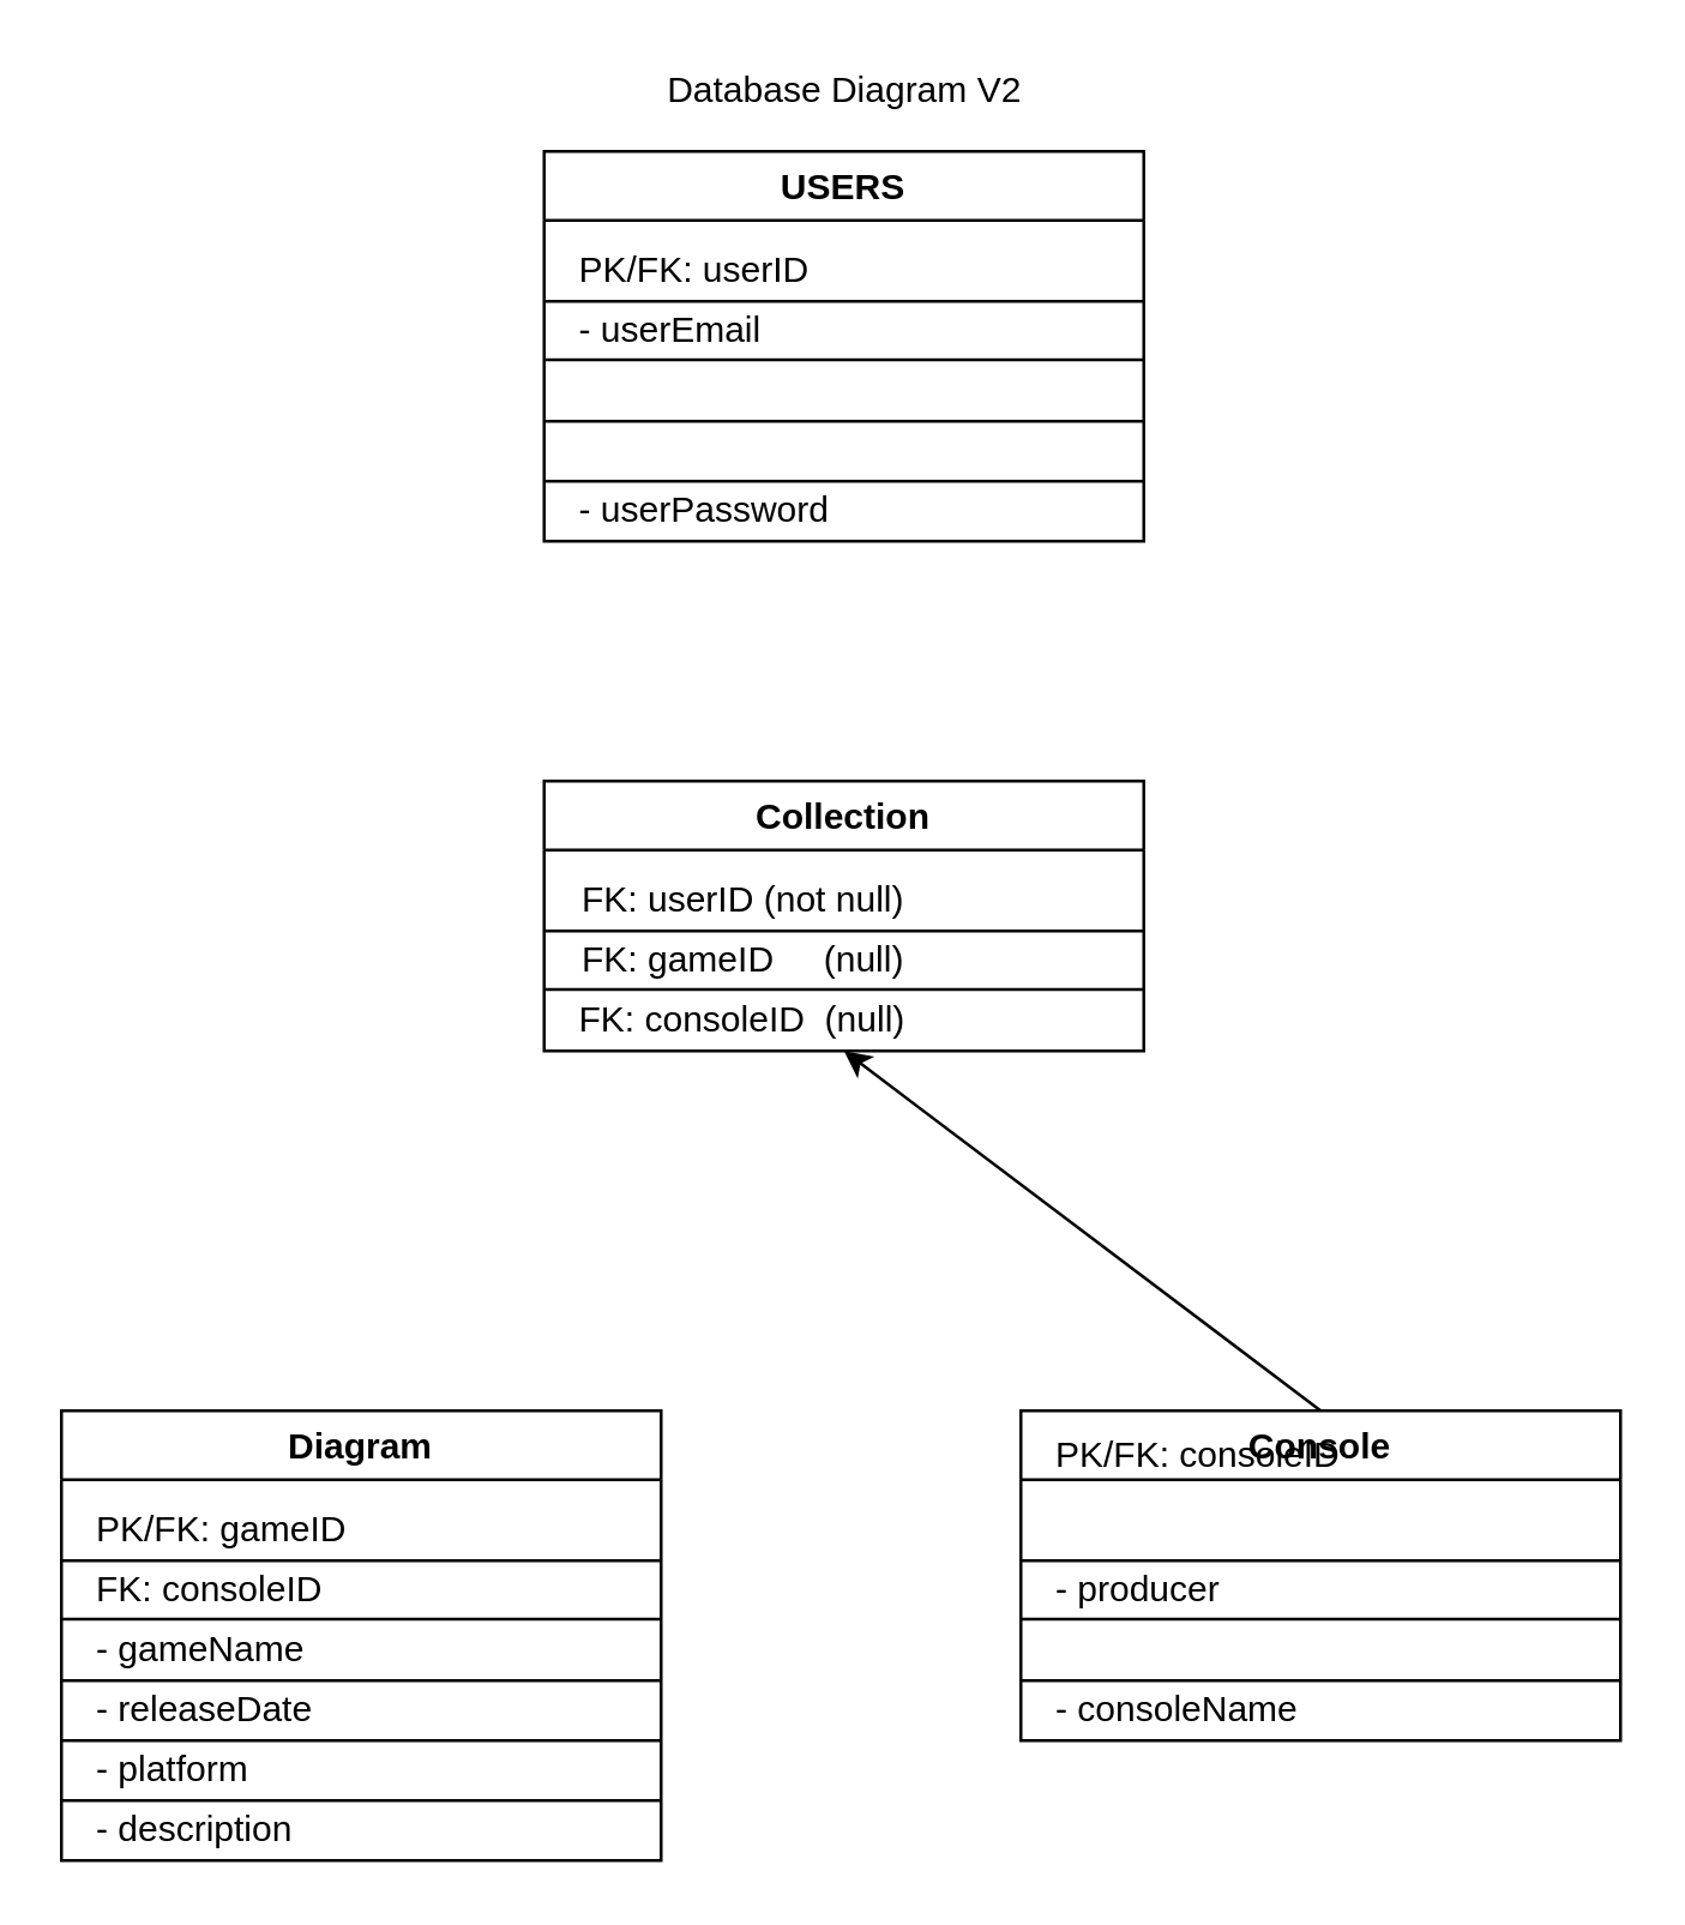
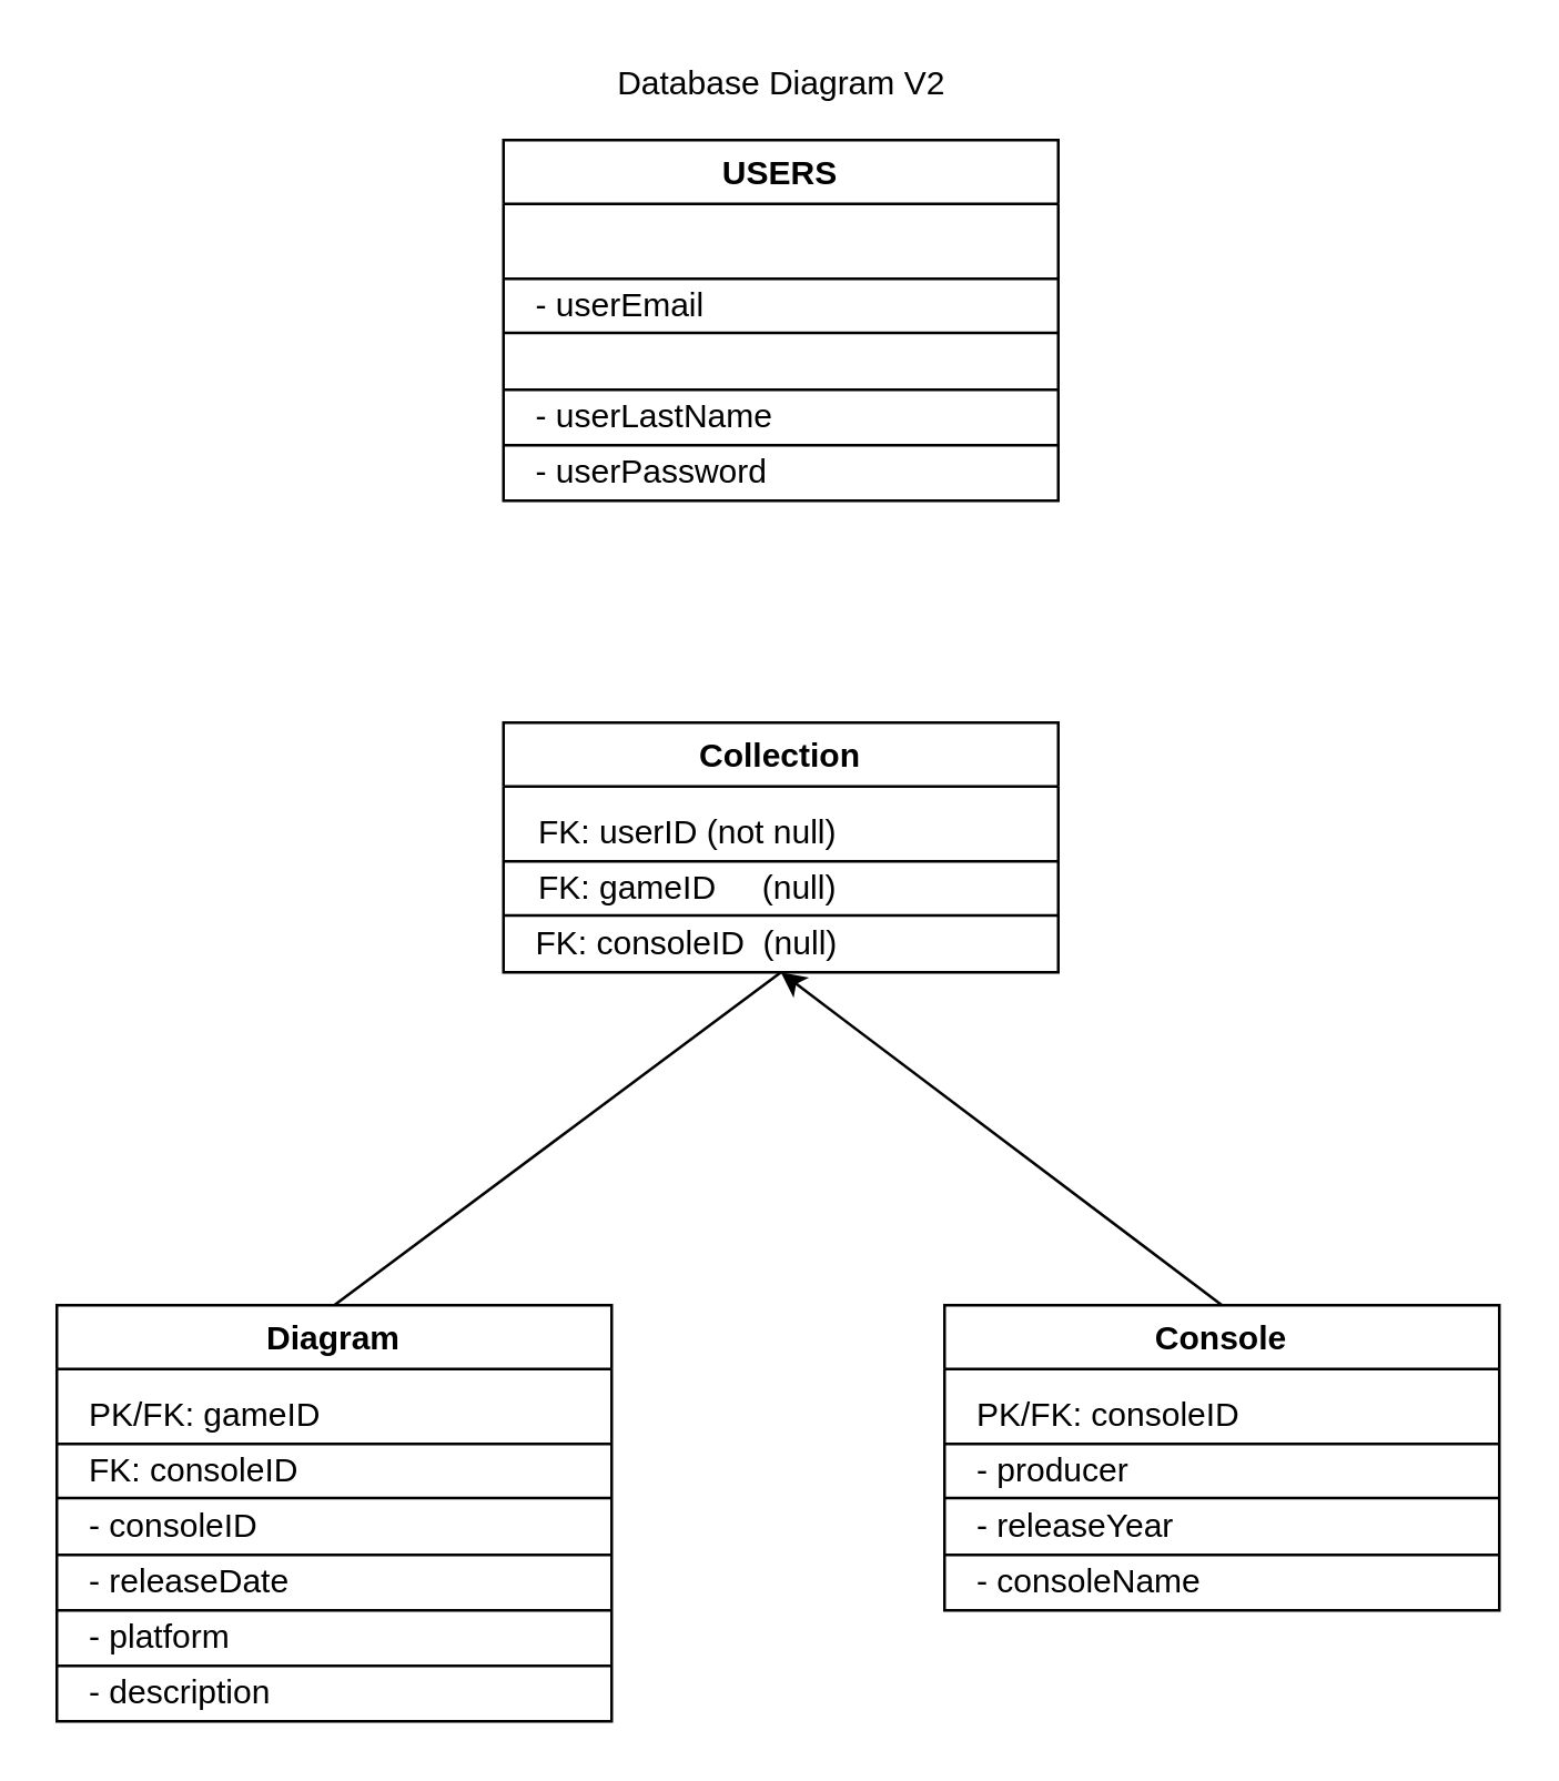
- <mxCell id="3" value="PK/FK: userID" style="text;html=1;strokeColor=none;fillColor=none;align=left;verticalAlign=middle;whiteSpace=wrap;rounded=0;" parent="2" vertex="1"><mxGeometry x="10" y="30" width="180" height="20" as="geometry" /></mxCell>
+ <mxCell id="4" value="- userLastName" style="text;html=1;strokeColor=none;fillColor=none;align=left;verticalAlign=middle;whiteSpace=wrap;rounded=0;" parent="2" vertex="1"><mxGeometry x="10" y="90" width="180" height="20" as="geometry" /></mxCell>
+ <mxCell id="37" value="" style="endArrow=none;html=1;exitX=0.5;exitY=0;exitDx=0;exitDy=0;entryX=0.5;entryY=1;entryDx=0;entryDy=0;" parent="1" source="17" edge="1" target="13"><mxGeometry width="50" height="50" relative="1" as="geometry"><mxPoint x="280" y="550" as="sourcePoint" /><mxPoint x="280" y="410" as="targetPoint" /></mxGeometry></mxCell>
- <mxCell id="30" value="PK/FK: consoleID" style="text;html=1;strokeColor=none;fillColor=none;align=left;verticalAlign=middle;whiteSpace=wrap;rounded=0;" parent="29" vertex="1"><mxGeometry x="10" y="5" width="180" height="20" as="geometry" /></mxCell>
+ <mxCell id="30" value="PK/FK: consoleID" style="text;html=1;strokeColor=none;fillColor=none;align=left;verticalAlign=middle;whiteSpace=wrap;rounded=0;" parent="29" vertex="1"><mxGeometry x="10" y="30" width="180" height="20" as="geometry" /></mxCell>
- <mxCell id="28" value="- gameName" style="text;html=1;strokeColor=none;fillColor=none;align=left;verticalAlign=middle;whiteSpace=wrap;rounded=0;" vertex="1" parent="17"><mxGeometry x="10" y="70" width="180" height="20" as="geometry" /></mxCell>
+ <mxCell id="28" value="- consoleID" style="text;html=1;strokeColor=none;fillColor=none;align=left;verticalAlign=middle;whiteSpace=wrap;rounded=0;" vertex="1" parent="17"><mxGeometry x="10" y="70" width="180" height="20" as="geometry" /></mxCell>
+ <mxCell id="32" value="- releaseYear" style="text;html=1;strokeColor=none;fillColor=none;align=left;verticalAlign=middle;whiteSpace=wrap;rounded=0;" parent="29" vertex="1"><mxGeometry x="10" y="70" width="180" height="20" as="geometry" /></mxCell>
